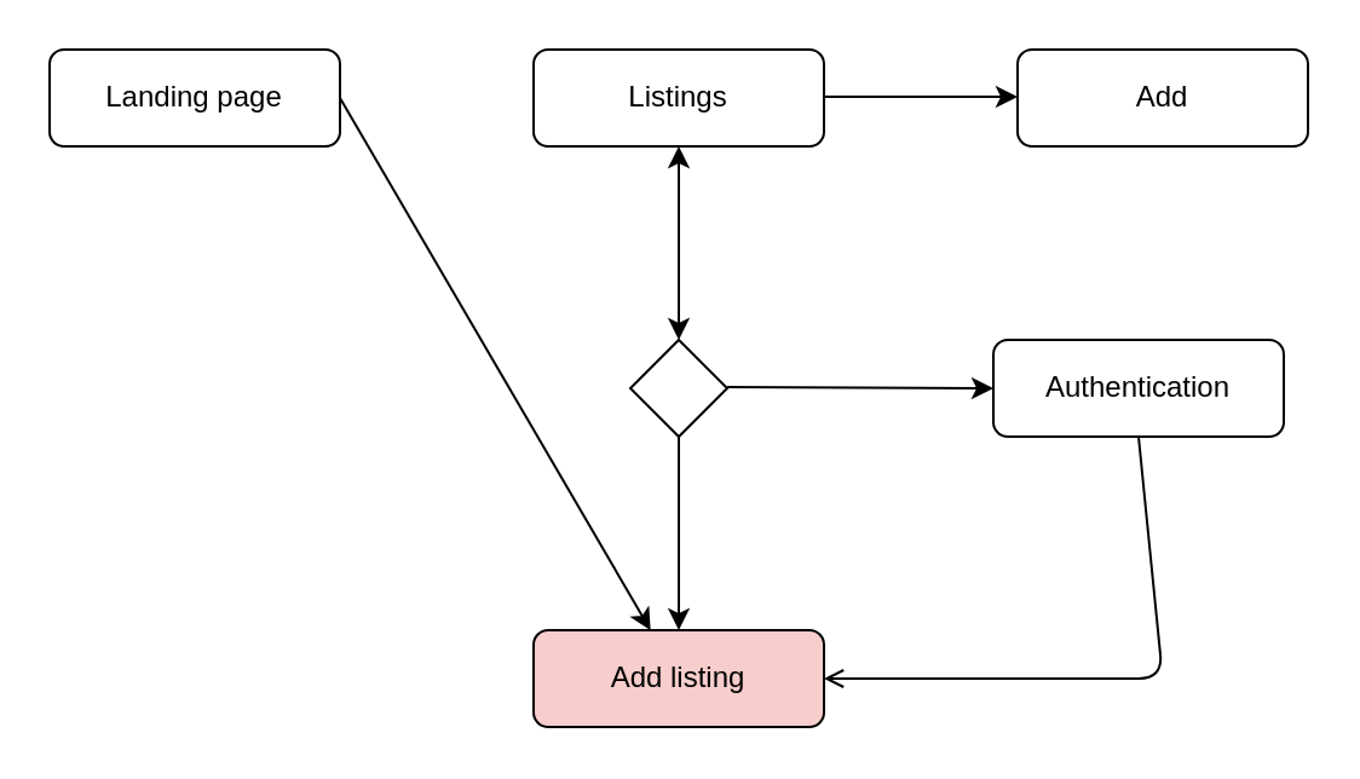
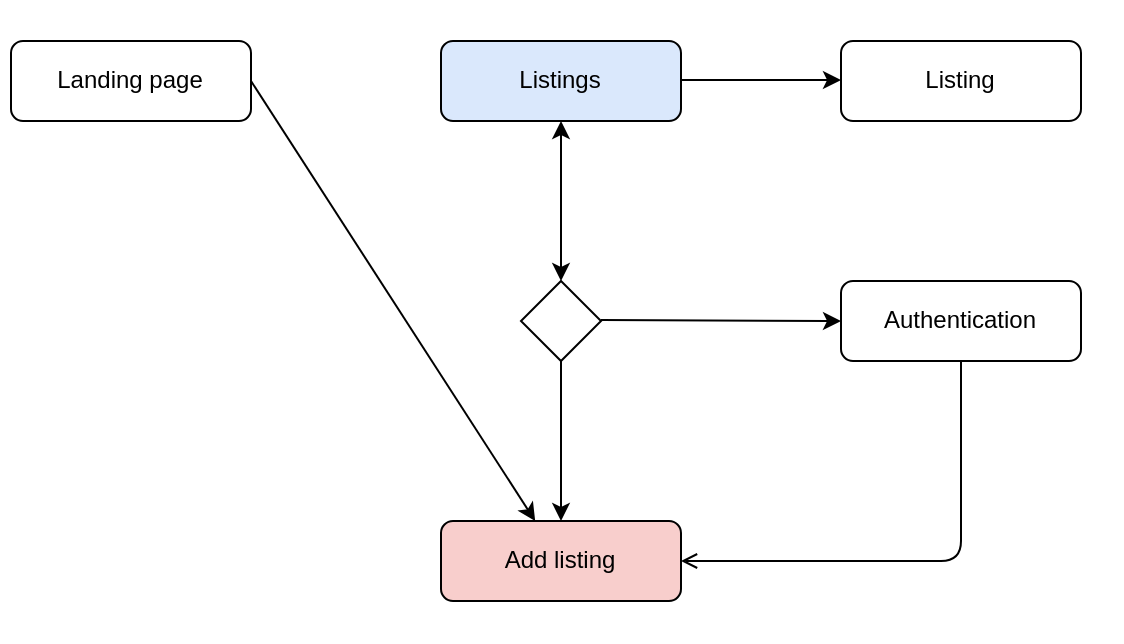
- <mxCell id="2" value="Landing page" style="rounded=1;whiteSpace=wrap;html=1;" parent="1" vertex="1"><mxGeometry x="20" y="20" width="120" height="40" as="geometry" /></mxCell>
+ <mxCell id="2" value="Landing page" style="rounded=1;whiteSpace=wrap;html=1;" parent="1" vertex="1"><mxGeometry x="5" y="20" width="120" height="40" as="geometry" /></mxCell>
- <mxCell id="3" value="Listings" style="rounded=1;whiteSpace=wrap;html=1;" parent="1" vertex="1"><mxGeometry x="220" y="20" width="120" height="40" as="geometry" /></mxCell>
+ <mxCell id="3" value="Listings" style="rounded=1;whiteSpace=wrap;html=1;fillColor=#dae8fc;" parent="1" vertex="1"><mxGeometry x="220" y="20" width="120" height="40" as="geometry" /></mxCell>
- <mxCell id="4" value="Add" style="rounded=1;whiteSpace=wrap;html=1;" parent="1" vertex="1"><mxGeometry x="420" y="20" width="120" height="40" as="geometry" /></mxCell>
+ <mxCell id="4" value="Listing" style="rounded=1;whiteSpace=wrap;html=1;" parent="1" vertex="1"><mxGeometry x="420" y="20" width="120" height="40" as="geometry" /></mxCell>
- <mxCell id="7" value="Authentication" style="rounded=1;whiteSpace=wrap;html=1;" parent="1" vertex="1"><mxGeometry x="410" y="140" width="120" height="40" as="geometry" /></mxCell>
+ <mxCell id="7" value="Authentication" style="rounded=1;whiteSpace=wrap;html=1;" parent="1" vertex="1"><mxGeometry x="420" y="140" width="120" height="40" as="geometry" /></mxCell>
